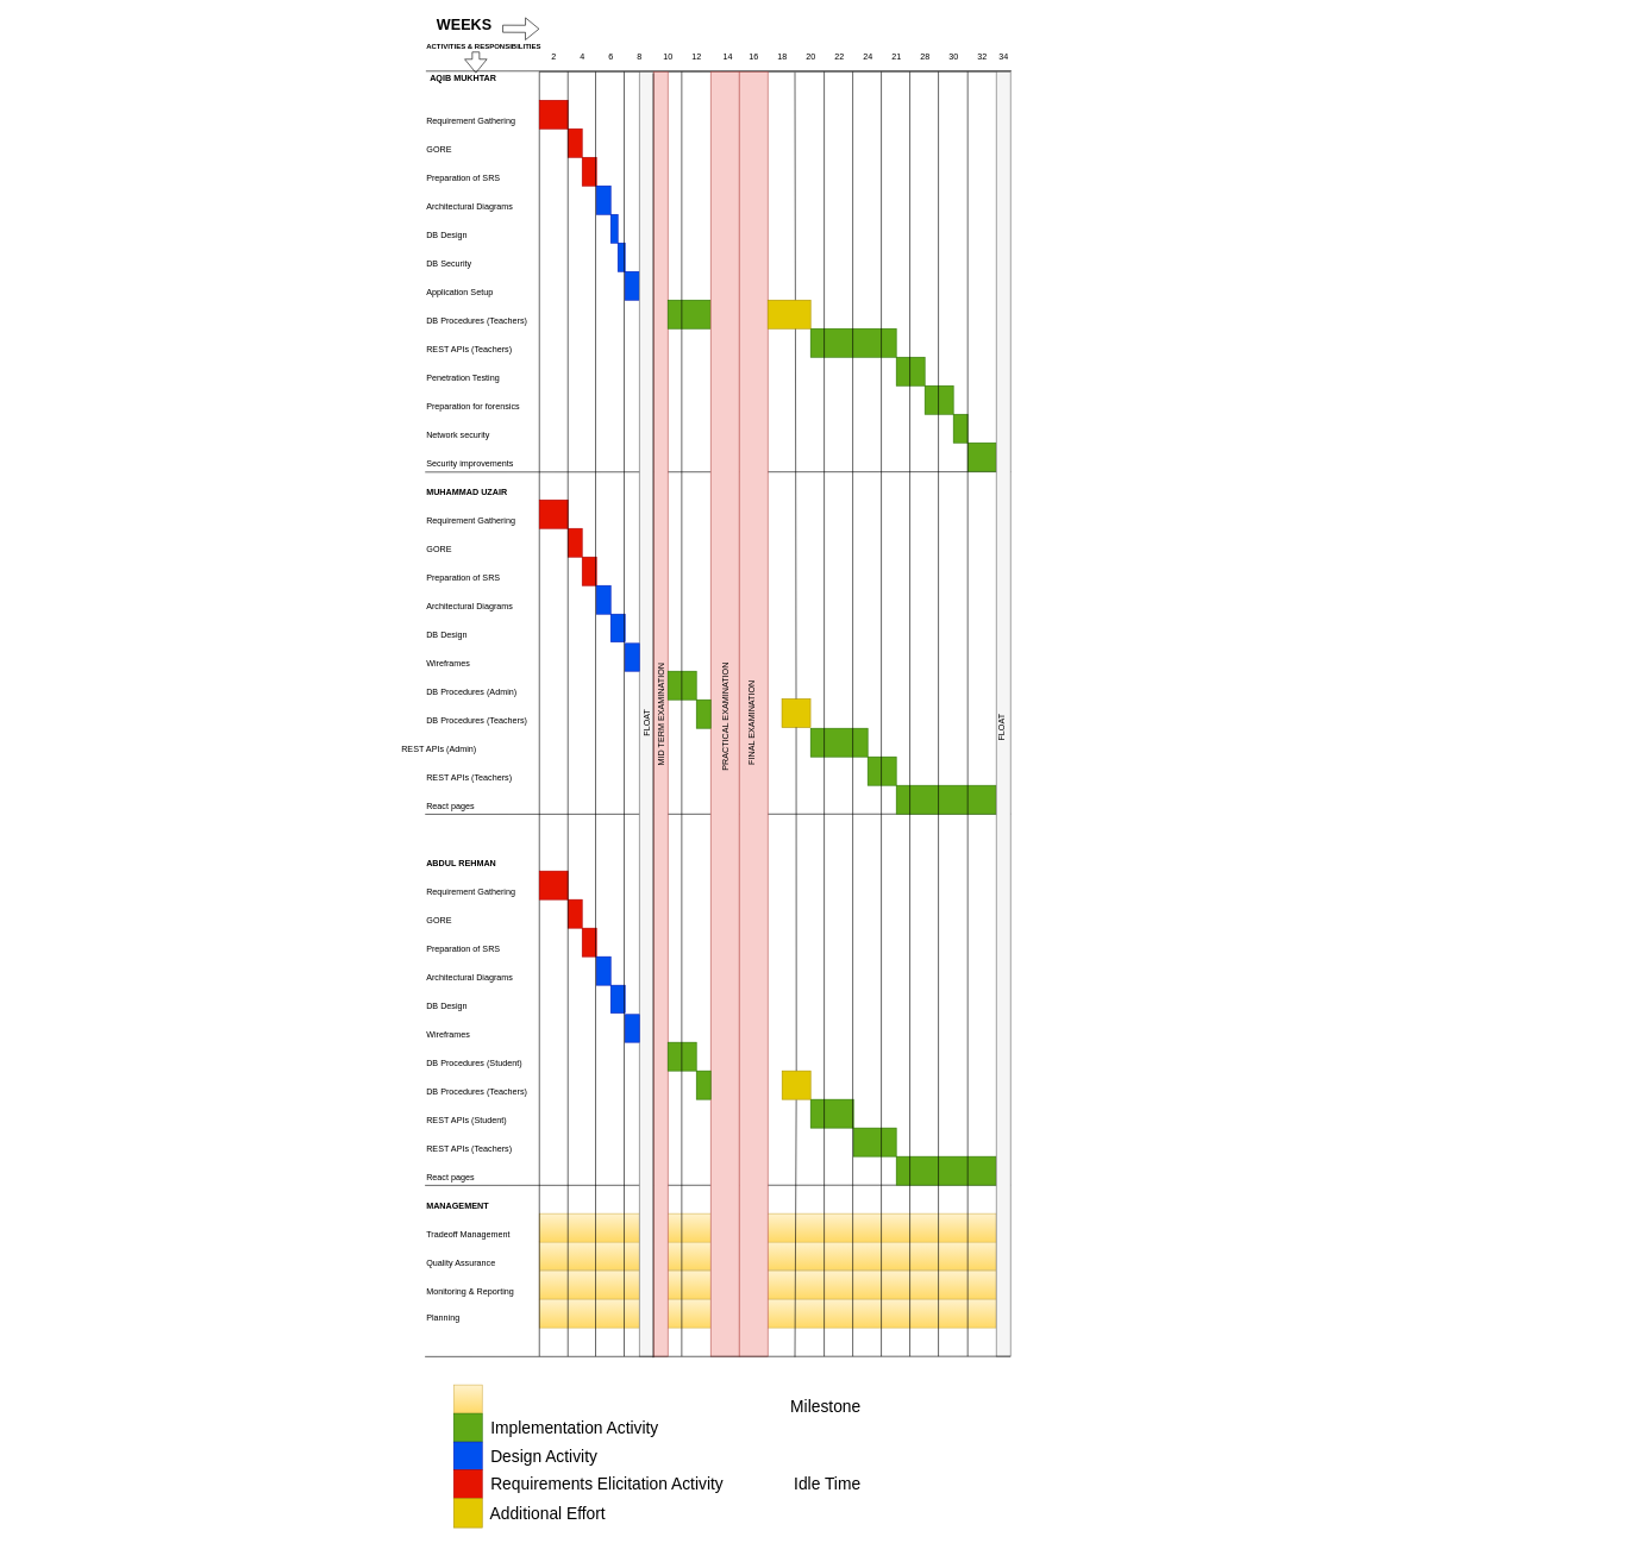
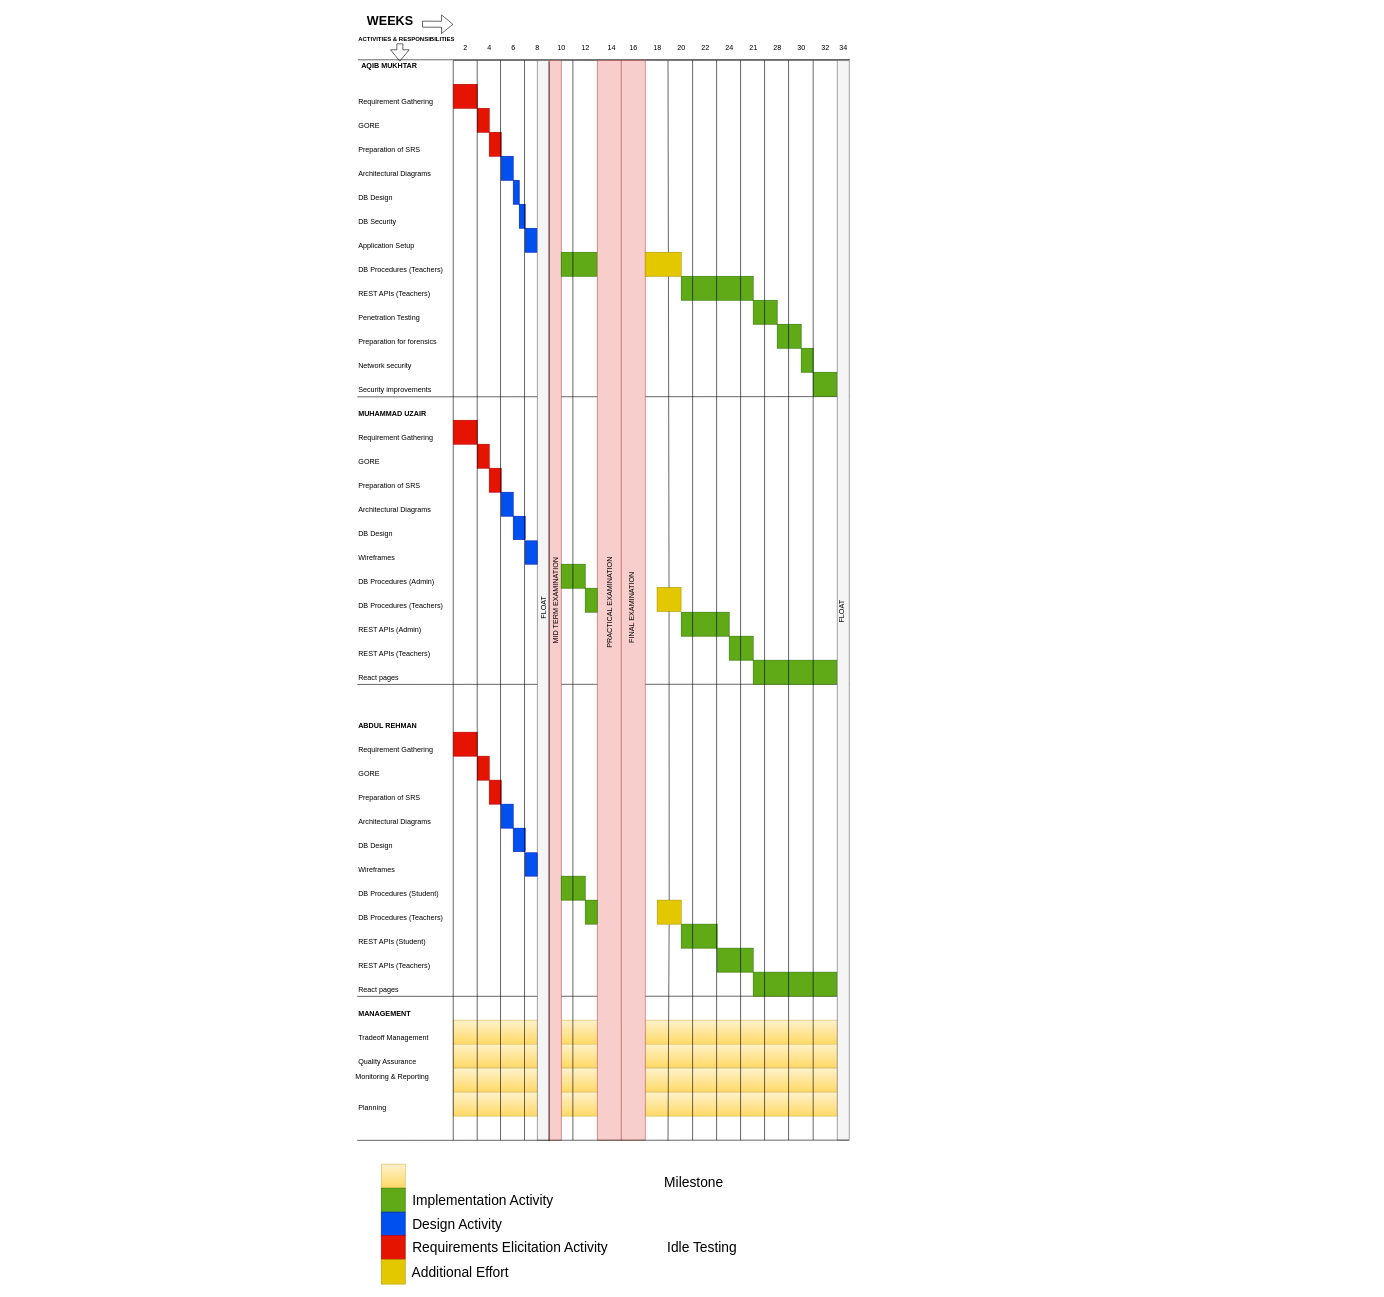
- <mxCell id="62" value="REST APIs (Admin)" style="text;html=1;strokeColor=none;fillColor=none;align=left;verticalAlign=middle;whiteSpace=wrap;rounded=0;" parent="1" vertex="1"><mxGeometry x="560" y="1040" width="150" height="20" as="geometry" /></mxCell>
+ <mxCell id="62" value="REST APIs (Admin)" style="text;html=1;strokeColor=none;fillColor=none;align=left;verticalAlign=middle;whiteSpace=wrap;rounded=0;" parent="1" vertex="1"><mxGeometry y="1040" width="150" height="20" as="geometry" x="595" /></mxCell>
- <mxCell id="119" value="Monitoring &amp;amp; Reporting" style="text;html=1;strokeColor=none;fillColor=none;align=left;verticalAlign=middle;whiteSpace=wrap;rounded=0;" parent="1" vertex="1"><mxGeometry y="1800" width="150" height="20" as="geometry" x="595" /></mxCell>
+ <mxCell id="119" value="Monitoring &amp;amp; Reporting" style="text;html=1;strokeColor=none;fillColor=none;align=left;verticalAlign=middle;whiteSpace=wrap;rounded=0;" parent="1" vertex="1"><mxGeometry x="590" y="1785" width="150" height="20" as="geometry" /></mxCell>
- <mxCell id="145" value="Idle Time" style="text;html=1;strokeColor=none;fillColor=none;align=left;verticalAlign=middle;whiteSpace=wrap;rounded=0;fontSize=23;" parent="1" vertex="1"><mxGeometry x="1110" y="2069" width="180" height="20" as="geometry" /></mxCell>
+ <mxCell id="145" value="Idle Testing" style="text;html=1;strokeColor=none;fillColor=none;align=left;verticalAlign=middle;whiteSpace=wrap;rounded=0;fontSize=23;" parent="1" vertex="1"><mxGeometry x="1110" y="2069" width="180" height="20" as="geometry" /></mxCell>
